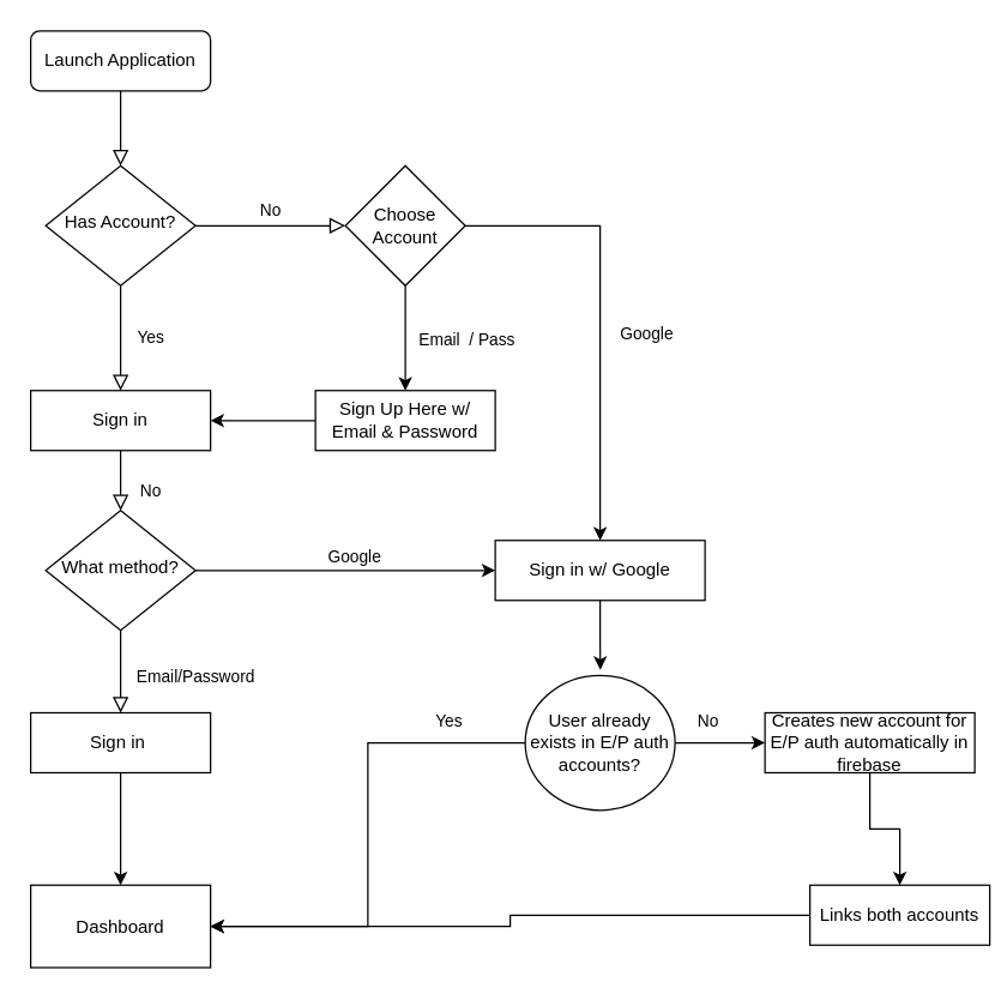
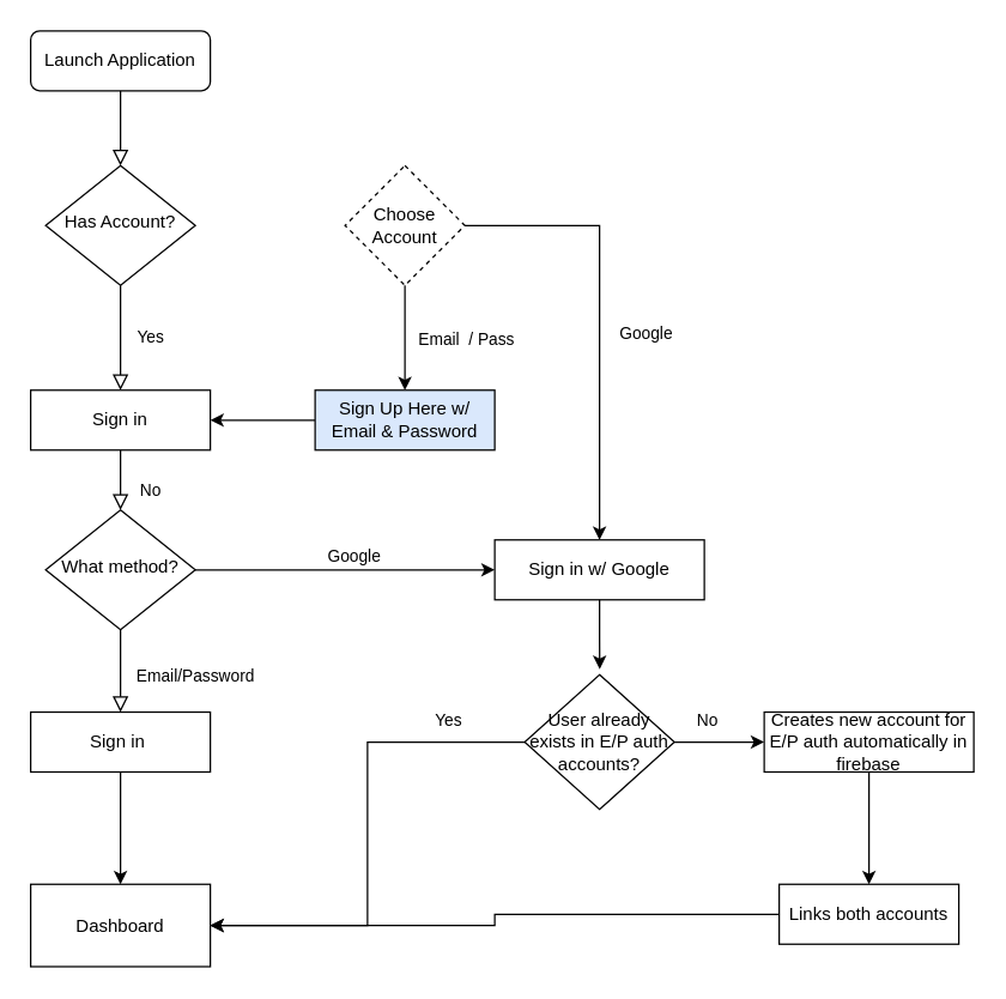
- <mxCell id="5" value="No" style="edgeStyle=orthogonalEdgeStyle;rounded=0;html=1;jettySize=auto;orthogonalLoop=1;fontSize=11;endArrow=block;endFill=0;endSize=8;strokeWidth=1;shadow=0;labelBackgroundColor=none;entryX=0;entryY=0.5;entryDx=0;entryDy=0;" parent="1" source="6" target="17" edge="1"><mxGeometry y="10" relative="1" as="geometry"><mxPoint as="offset" /><mxPoint x="190" y="150" as="targetPoint" /></mxGeometry></mxCell>
- <mxCell id="17" value="Choose Account" style="rhombus;whiteSpace=wrap;html=1;" vertex="1" parent="1"><mxGeometry x="230" y="110" width="80" height="80" as="geometry" /></mxCell>
+ <mxCell id="17" value="Choose Account" style="rhombus;whiteSpace=wrap;html=1;dashed=1;" vertex="1" parent="1"><mxGeometry x="230" y="110" width="80" height="80" as="geometry" /></mxCell>
- <mxCell id="31" value="Sign Up Here w/ Email &amp;amp; Password" style="rounded=0;whiteSpace=wrap;html=1;" vertex="1" parent="1"><mxGeometry x="210" y="260" width="120" height="40" as="geometry" /></mxCell>
+ <mxCell id="31" value="Sign Up Here w/ Email &amp;amp; Password" style="rounded=0;whiteSpace=wrap;html=1;fillColor=#dae8fc;" vertex="1" parent="1"><mxGeometry x="210" y="260" width="120" height="40" as="geometry" /></mxCell>
- <mxCell id="23" value="&lt;font style=&quot;font-size: 12px;&quot;&gt;User already exists in E/P auth accounts?&lt;/font&gt;" style="ellipse;whiteSpace=wrap;html=1;" vertex="1" parent="1"><mxGeometry x="350" y="450" width="100" height="90" as="geometry" /></mxCell>
+ <mxCell id="23" value="&lt;font style=&quot;font-size: 12px;&quot;&gt;User already exists in E/P auth accounts?&lt;/font&gt;" style="rhombus;whiteSpace=wrap;html=1;" vertex="1" parent="1"><mxGeometry x="350" y="450" width="100" height="90" as="geometry" /></mxCell>
- <mxCell id="25" value="Links both accounts" style="rounded=0;whiteSpace=wrap;html=1;" vertex="1" parent="1"><mxGeometry x="540" y="590" width="120" height="40" as="geometry" /></mxCell>
+ <mxCell id="25" value="Links both accounts" style="rounded=0;whiteSpace=wrap;html=1;" vertex="1" parent="1"><mxGeometry x="520" y="590" width="120" height="40" as="geometry" /></mxCell>
